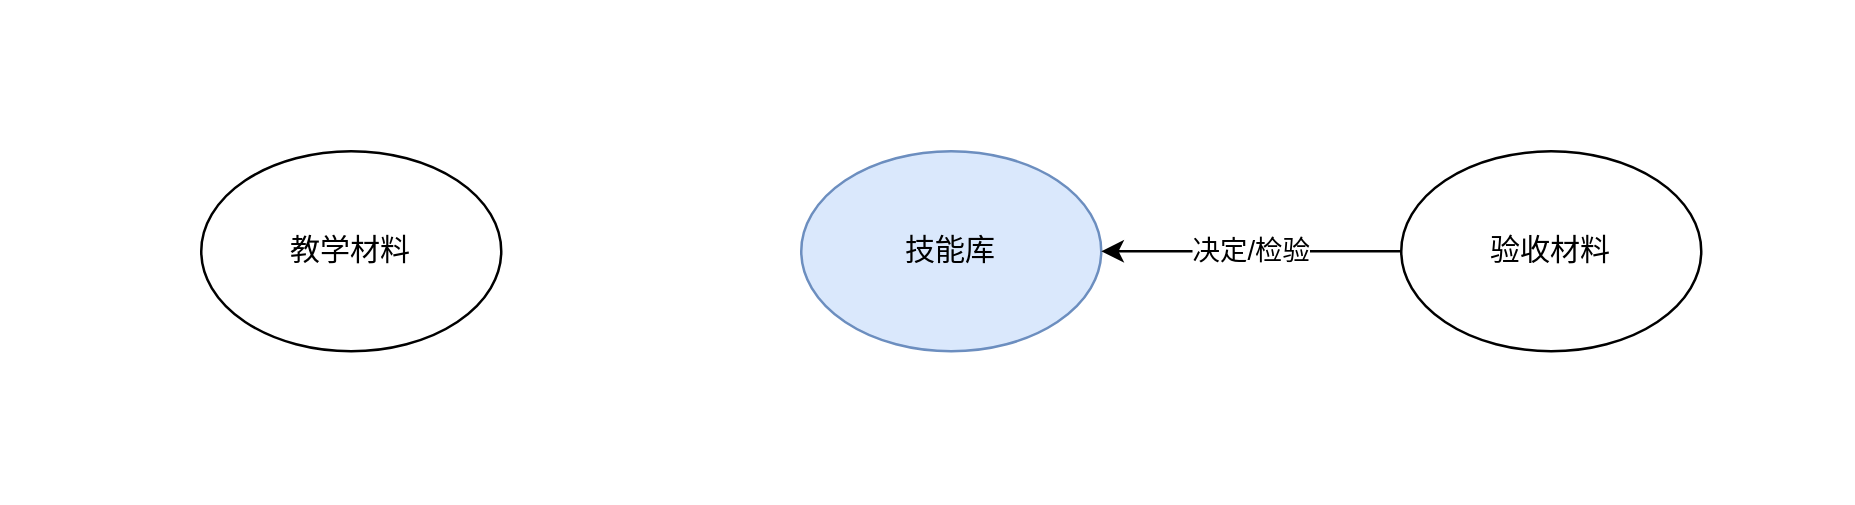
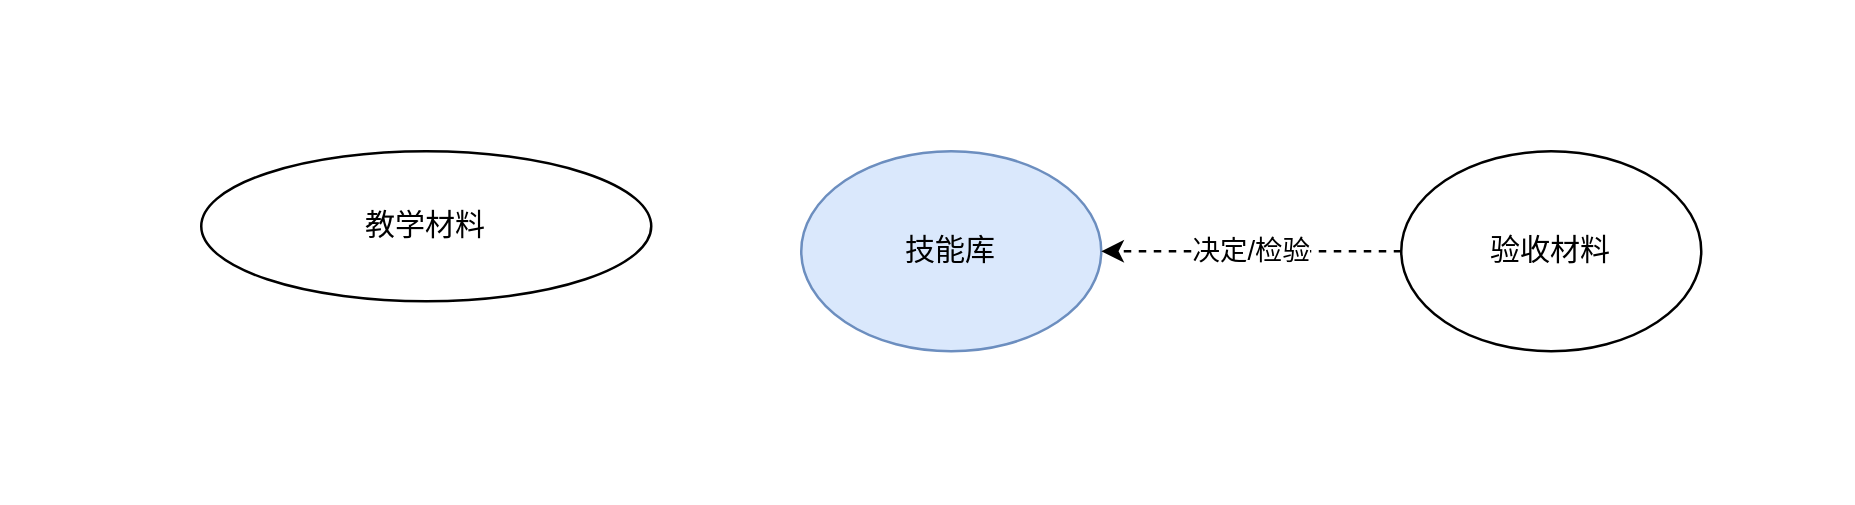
- <mxCell id="6" value="教学材料" style="ellipse;whiteSpace=wrap;html=1;" parent="1" vertex="1"><mxGeometry x="80" y="60" width="120" height="80" as="geometry" /></mxCell>
+ <mxCell id="6" value="教学材料" style="ellipse;whiteSpace=wrap;html=1;" parent="1" vertex="1"><mxGeometry x="80" y="60" width="180" height="60" as="geometry" /></mxCell>
- <mxCell id="4" value="决定/检验" style="rounded=0;orthogonalLoop=1;jettySize=auto;html=1;exitX=0;exitY=0.5;exitDx=0;exitDy=0;entryX=1;entryY=0.5;entryDx=0;entryDy=0;" parent="1" source="5" target="3" edge="1"><mxGeometry relative="1" as="geometry" /></mxCell>
+ <mxCell id="4" value="决定/检验" style="rounded=0;orthogonalLoop=1;jettySize=auto;html=1;exitX=0;exitY=0.5;exitDx=0;exitDy=0;entryX=1;entryY=0.5;entryDx=0;entryDy=0;dashed=1;" parent="1" source="5" target="3" edge="1"><mxGeometry relative="1" as="geometry" /></mxCell>
